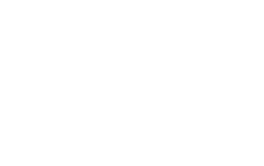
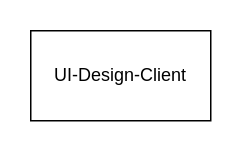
+ <mxCell id="2" value="UI-Design-Client" style="rounded=0;whiteSpace=wrap;html=1;" vertex="1" parent="1"><mxGeometry x="20" y="20" width="120" height="60" as="geometry" /></mxCell>
